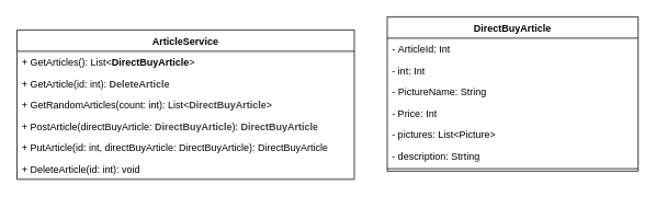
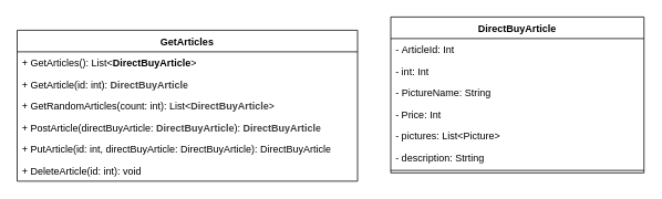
- <mxCell id="10" value="&lt;span style=&quot;white-space: nowrap;&quot;&gt;ArticleService&lt;/span&gt;" style="swimlane;fontStyle=1;align=center;verticalAlign=top;childLayout=stackLayout;horizontal=1;startSize=26;horizontalStack=0;resizeParent=1;resizeParentMax=0;resizeLast=0;collapsible=1;marginBottom=0;whiteSpace=wrap;html=1;" parent="1" vertex="1"><mxGeometry y="36" width="410" height="182" as="geometry" x="20" /></mxCell>
+ <mxCell id="10" value="&lt;span style=&quot;white-space: nowrap;&quot;&gt;GetArticles&lt;/span&gt;" style="swimlane;fontStyle=1;align=center;verticalAlign=top;childLayout=stackLayout;horizontal=1;startSize=26;horizontalStack=0;resizeParent=1;resizeParentMax=0;resizeLast=0;collapsible=1;marginBottom=0;whiteSpace=wrap;html=1;" parent="1" vertex="1"><mxGeometry y="36" width="410" height="182" as="geometry" x="20" /></mxCell>
- <mxCell id="12" value="&lt;span style=&quot;text-wrap-mode: nowrap;&quot;&gt;+ GetArticle(id: int):&amp;nbsp;&lt;/span&gt;&lt;b style=&quot;color: rgb(63, 63, 63); text-align: center;&quot;&gt;DeleteArticle&lt;/b&gt;" style="text;strokeColor=none;fillColor=none;align=left;verticalAlign=top;spacingLeft=4;spacingRight=4;overflow=hidden;rotatable=0;points=[[0,0.5],[1,0.5]];portConstraint=eastwest;whiteSpace=wrap;html=1;" parent="10" vertex="1"><mxGeometry y="52" width="410" height="26" as="geometry" /></mxCell>
+ <mxCell id="12" value="&lt;span style=&quot;text-wrap-mode: nowrap;&quot;&gt;+ GetArticle(id: int):&amp;nbsp;&lt;/span&gt;&lt;b style=&quot;color: rgb(63, 63, 63); text-align: center;&quot;&gt;DirectBuyArticle&lt;/b&gt;" style="text;strokeColor=none;fillColor=none;align=left;verticalAlign=top;spacingLeft=4;spacingRight=4;overflow=hidden;rotatable=0;points=[[0,0.5],[1,0.5]];portConstraint=eastwest;whiteSpace=wrap;html=1;" parent="10" vertex="1"><mxGeometry y="52" width="410" height="26" as="geometry" /></mxCell>
